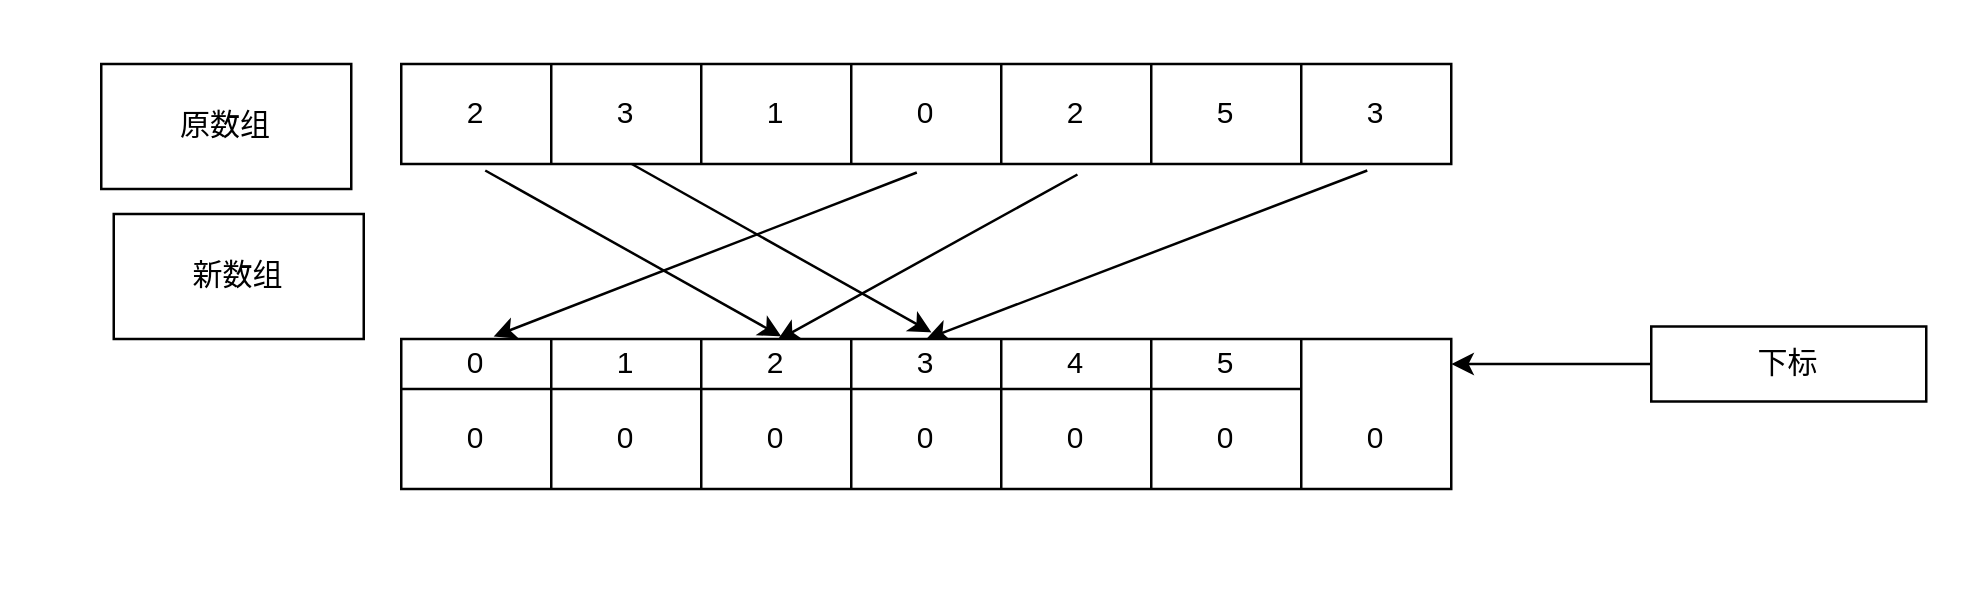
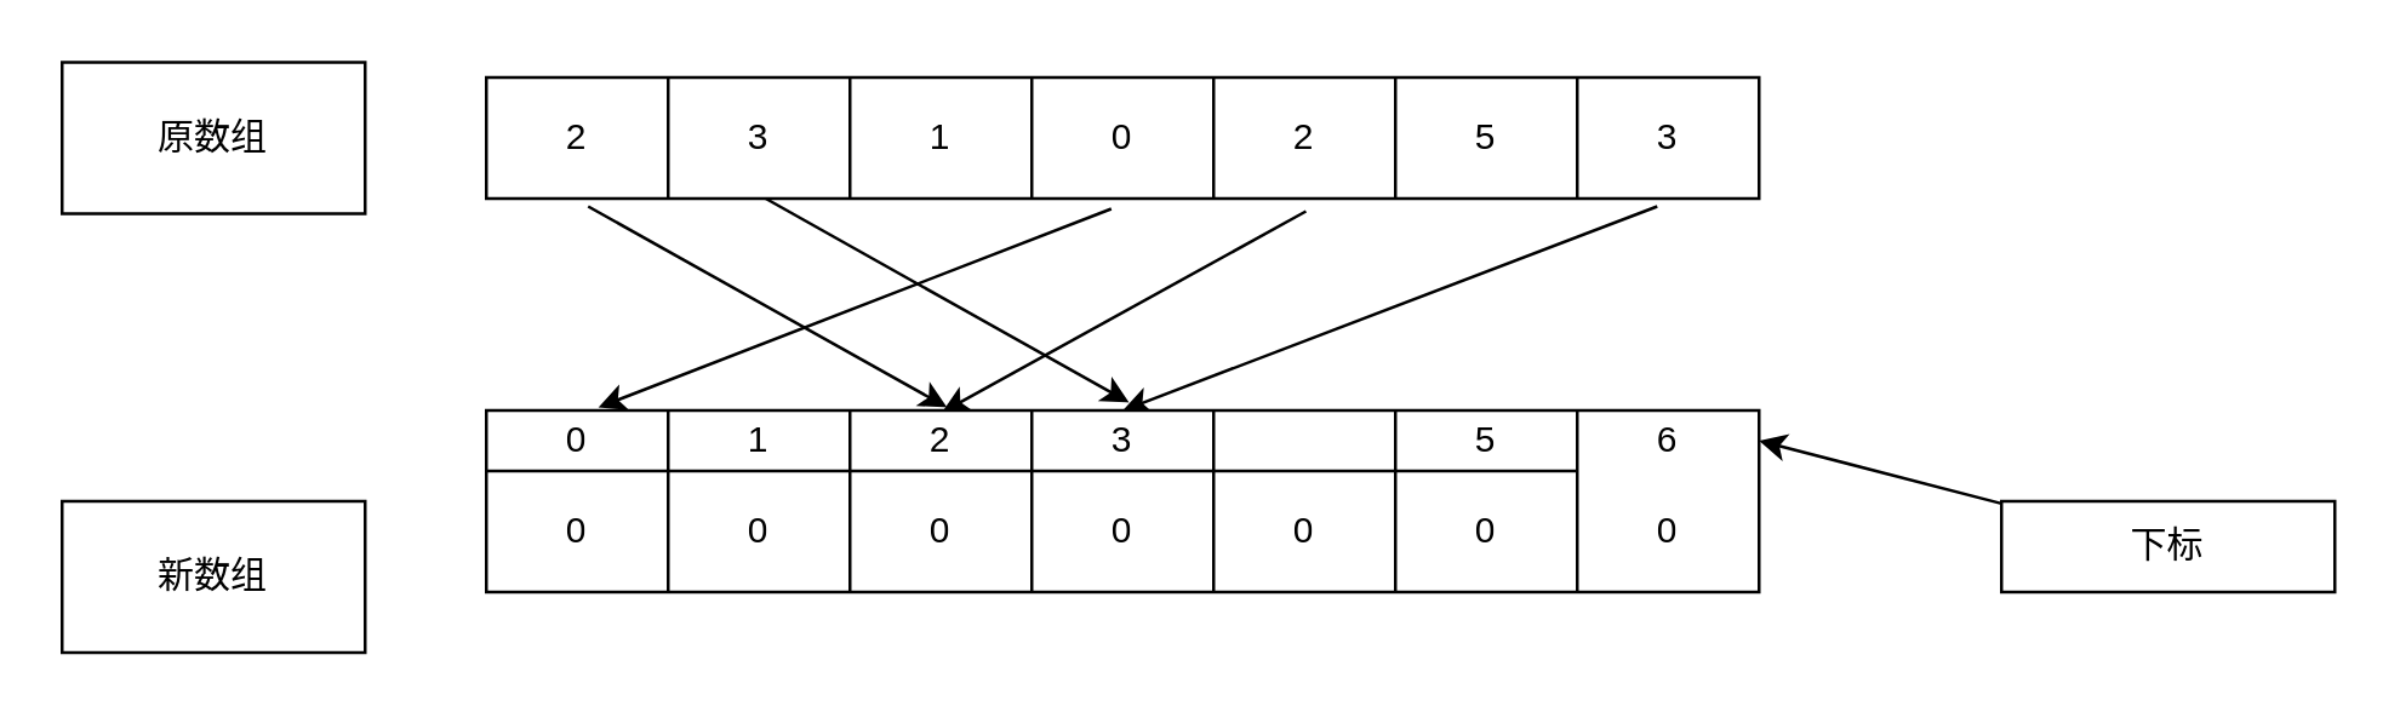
- <mxCell id="33" value="原数组" style="rounded=0;whiteSpace=wrap;html=1;" vertex="1" parent="1"><mxGeometry x="40" y="25" width="100" height="50" as="geometry" /></mxCell>
+ <mxCell id="33" value="原数组" style="rounded=0;whiteSpace=wrap;html=1;" vertex="1" parent="1"><mxGeometry x="20" y="20" width="100" height="50" as="geometry" /></mxCell>
- <mxCell id="34" value="新数组" style="rounded=0;whiteSpace=wrap;html=1;" vertex="1" parent="1"><mxGeometry x="45" y="85" width="100" height="50" as="geometry" /></mxCell>
+ <mxCell id="34" value="新数组" style="rounded=0;whiteSpace=wrap;html=1;" vertex="1" parent="1"><mxGeometry x="20" y="165" width="100" height="50" as="geometry" /></mxCell>
- <mxCell id="22" value="4" style="shape=partialRectangle;html=1;whiteSpace=wrap;connectable=0;overflow=hidden;fillColor=none;top=0;left=0;bottom=0;right=0;" vertex="1" parent="17"><mxGeometry x="240" width="60" height="20" as="geometry" /></mxCell>
+ <mxCell id="24" value="6" style="shape=partialRectangle;html=1;whiteSpace=wrap;connectable=0;overflow=hidden;fillColor=none;top=0;left=0;bottom=0;right=0;" vertex="1" parent="17"><mxGeometry x="360" width="60" height="20" as="geometry" /></mxCell>
- <mxCell id="36" value="下标" style="rounded=0;whiteSpace=wrap;html=1;" vertex="1" parent="1"><mxGeometry x="660" y="130" width="110" height="30" as="geometry" /></mxCell>
+ <mxCell id="36" value="下标" style="rounded=0;whiteSpace=wrap;html=1;" vertex="1" parent="1"><mxGeometry x="660" y="165" width="110" height="30" as="geometry" /></mxCell>
